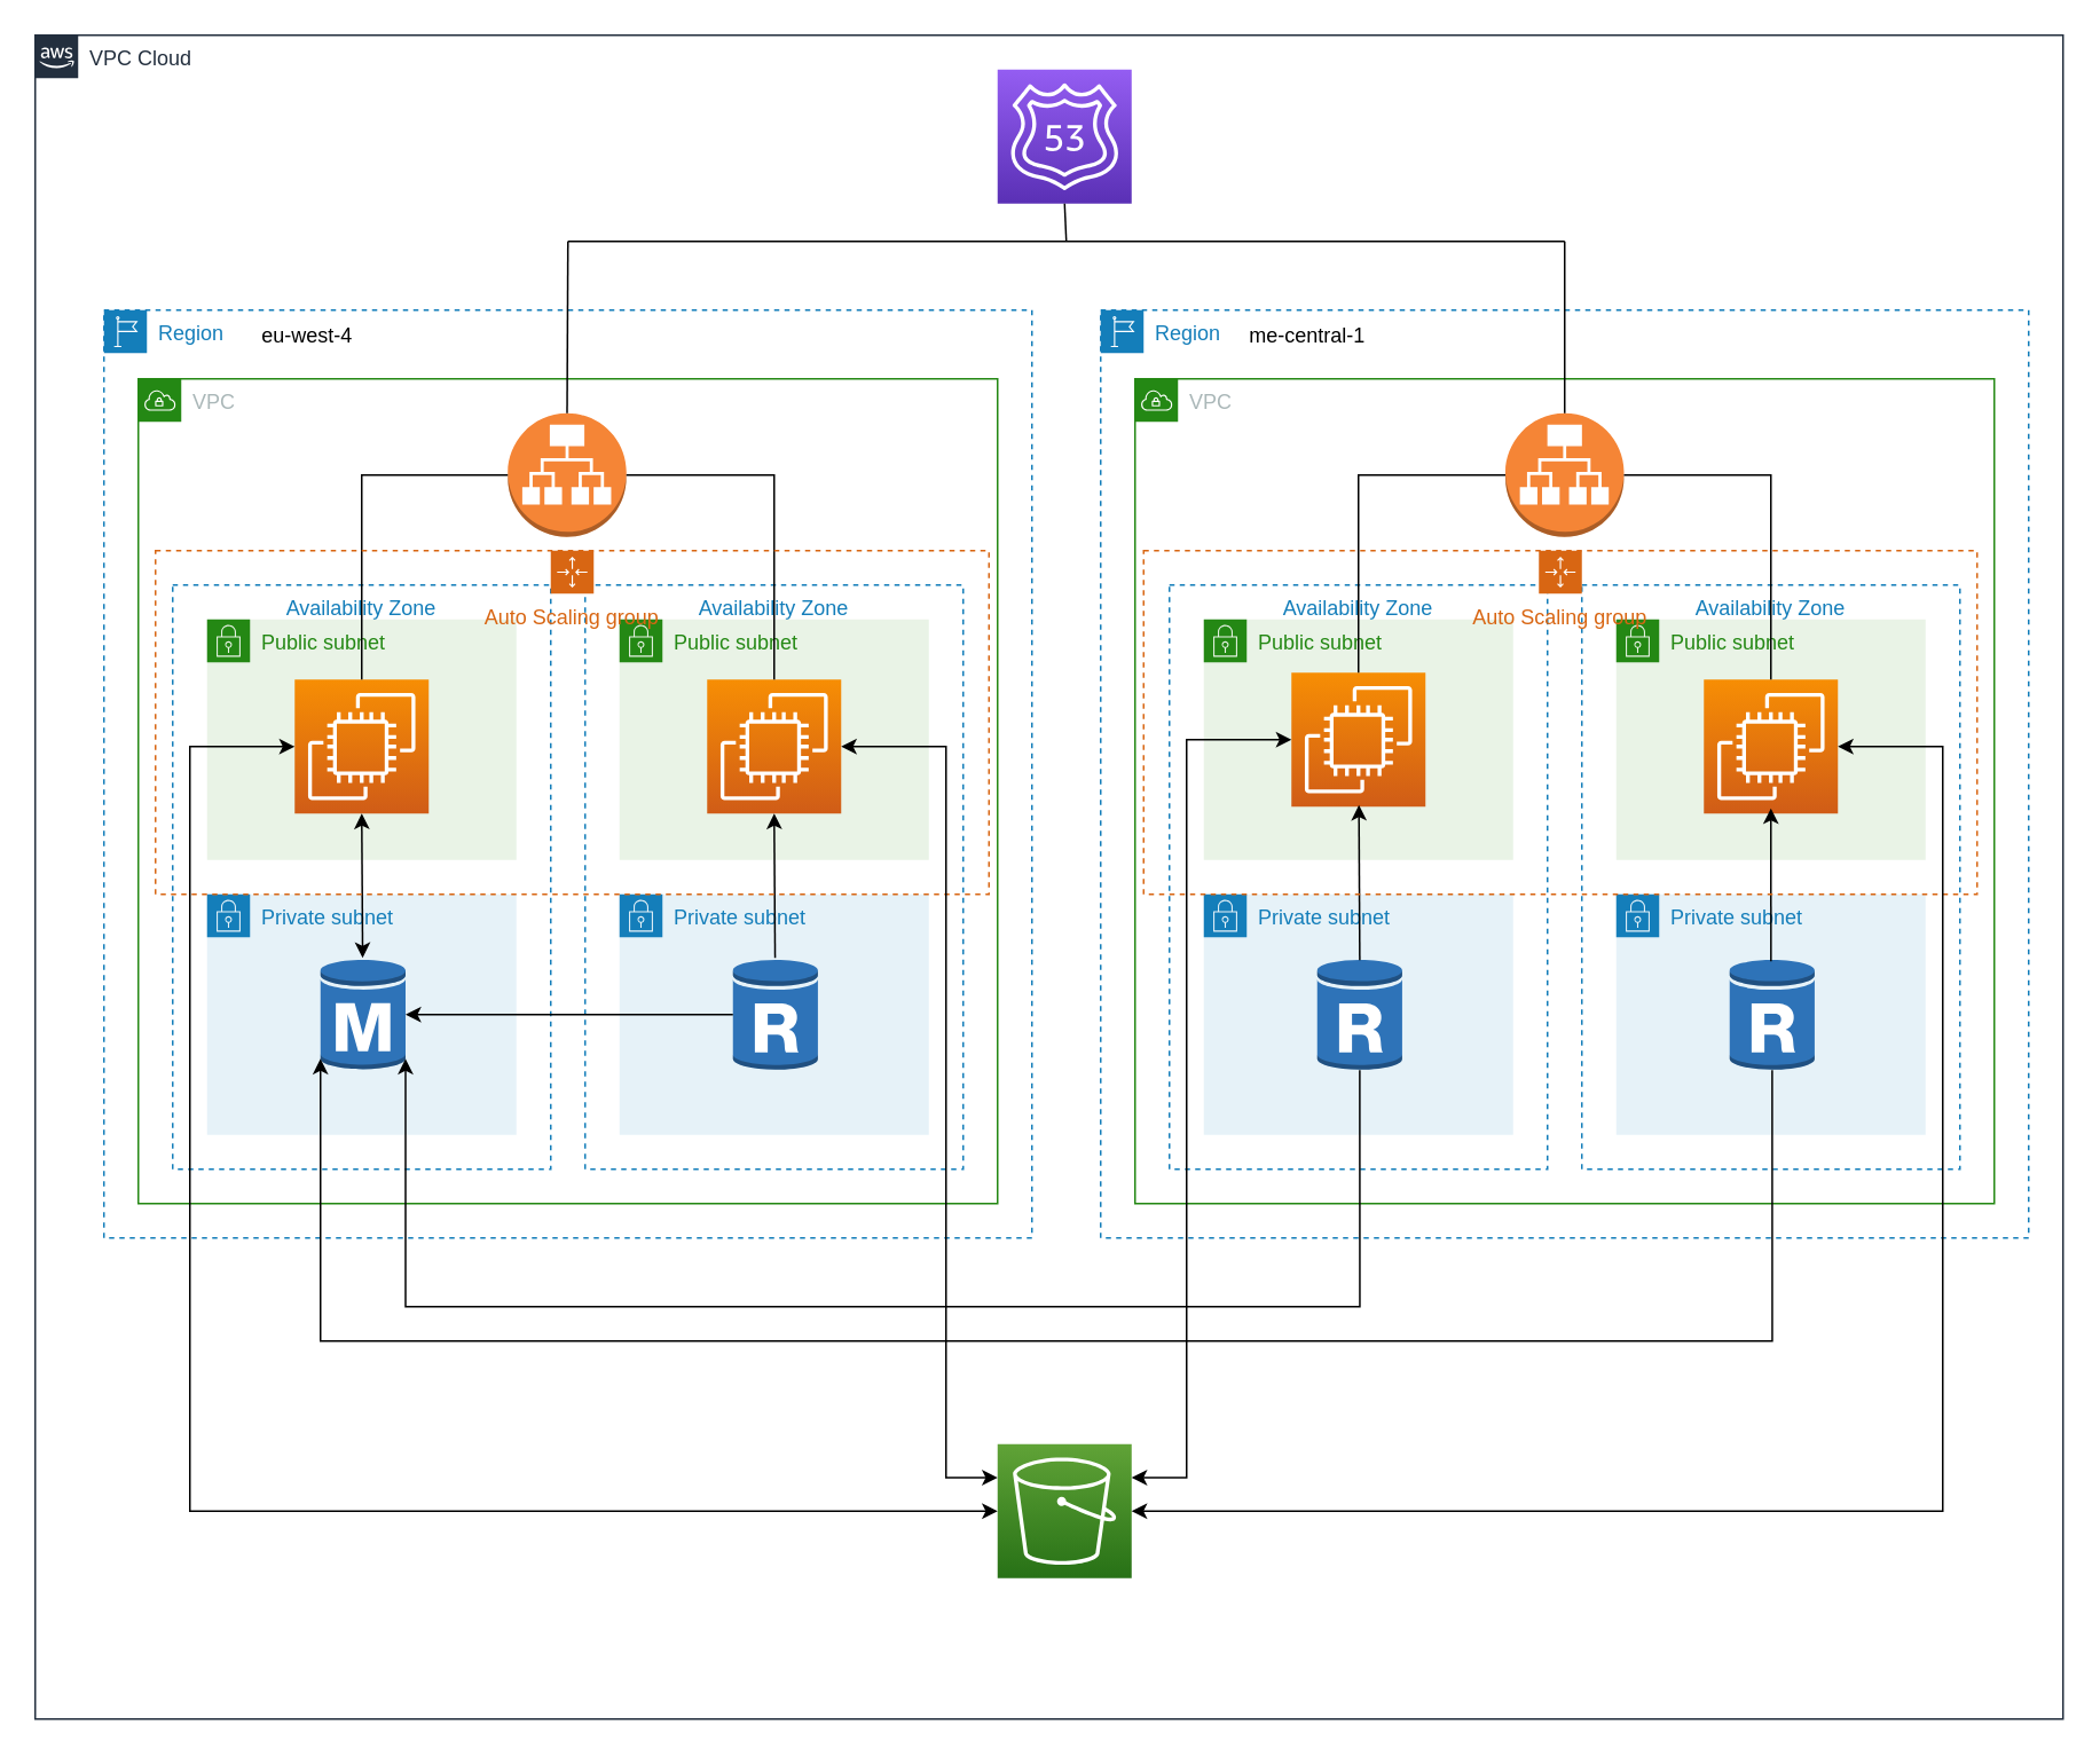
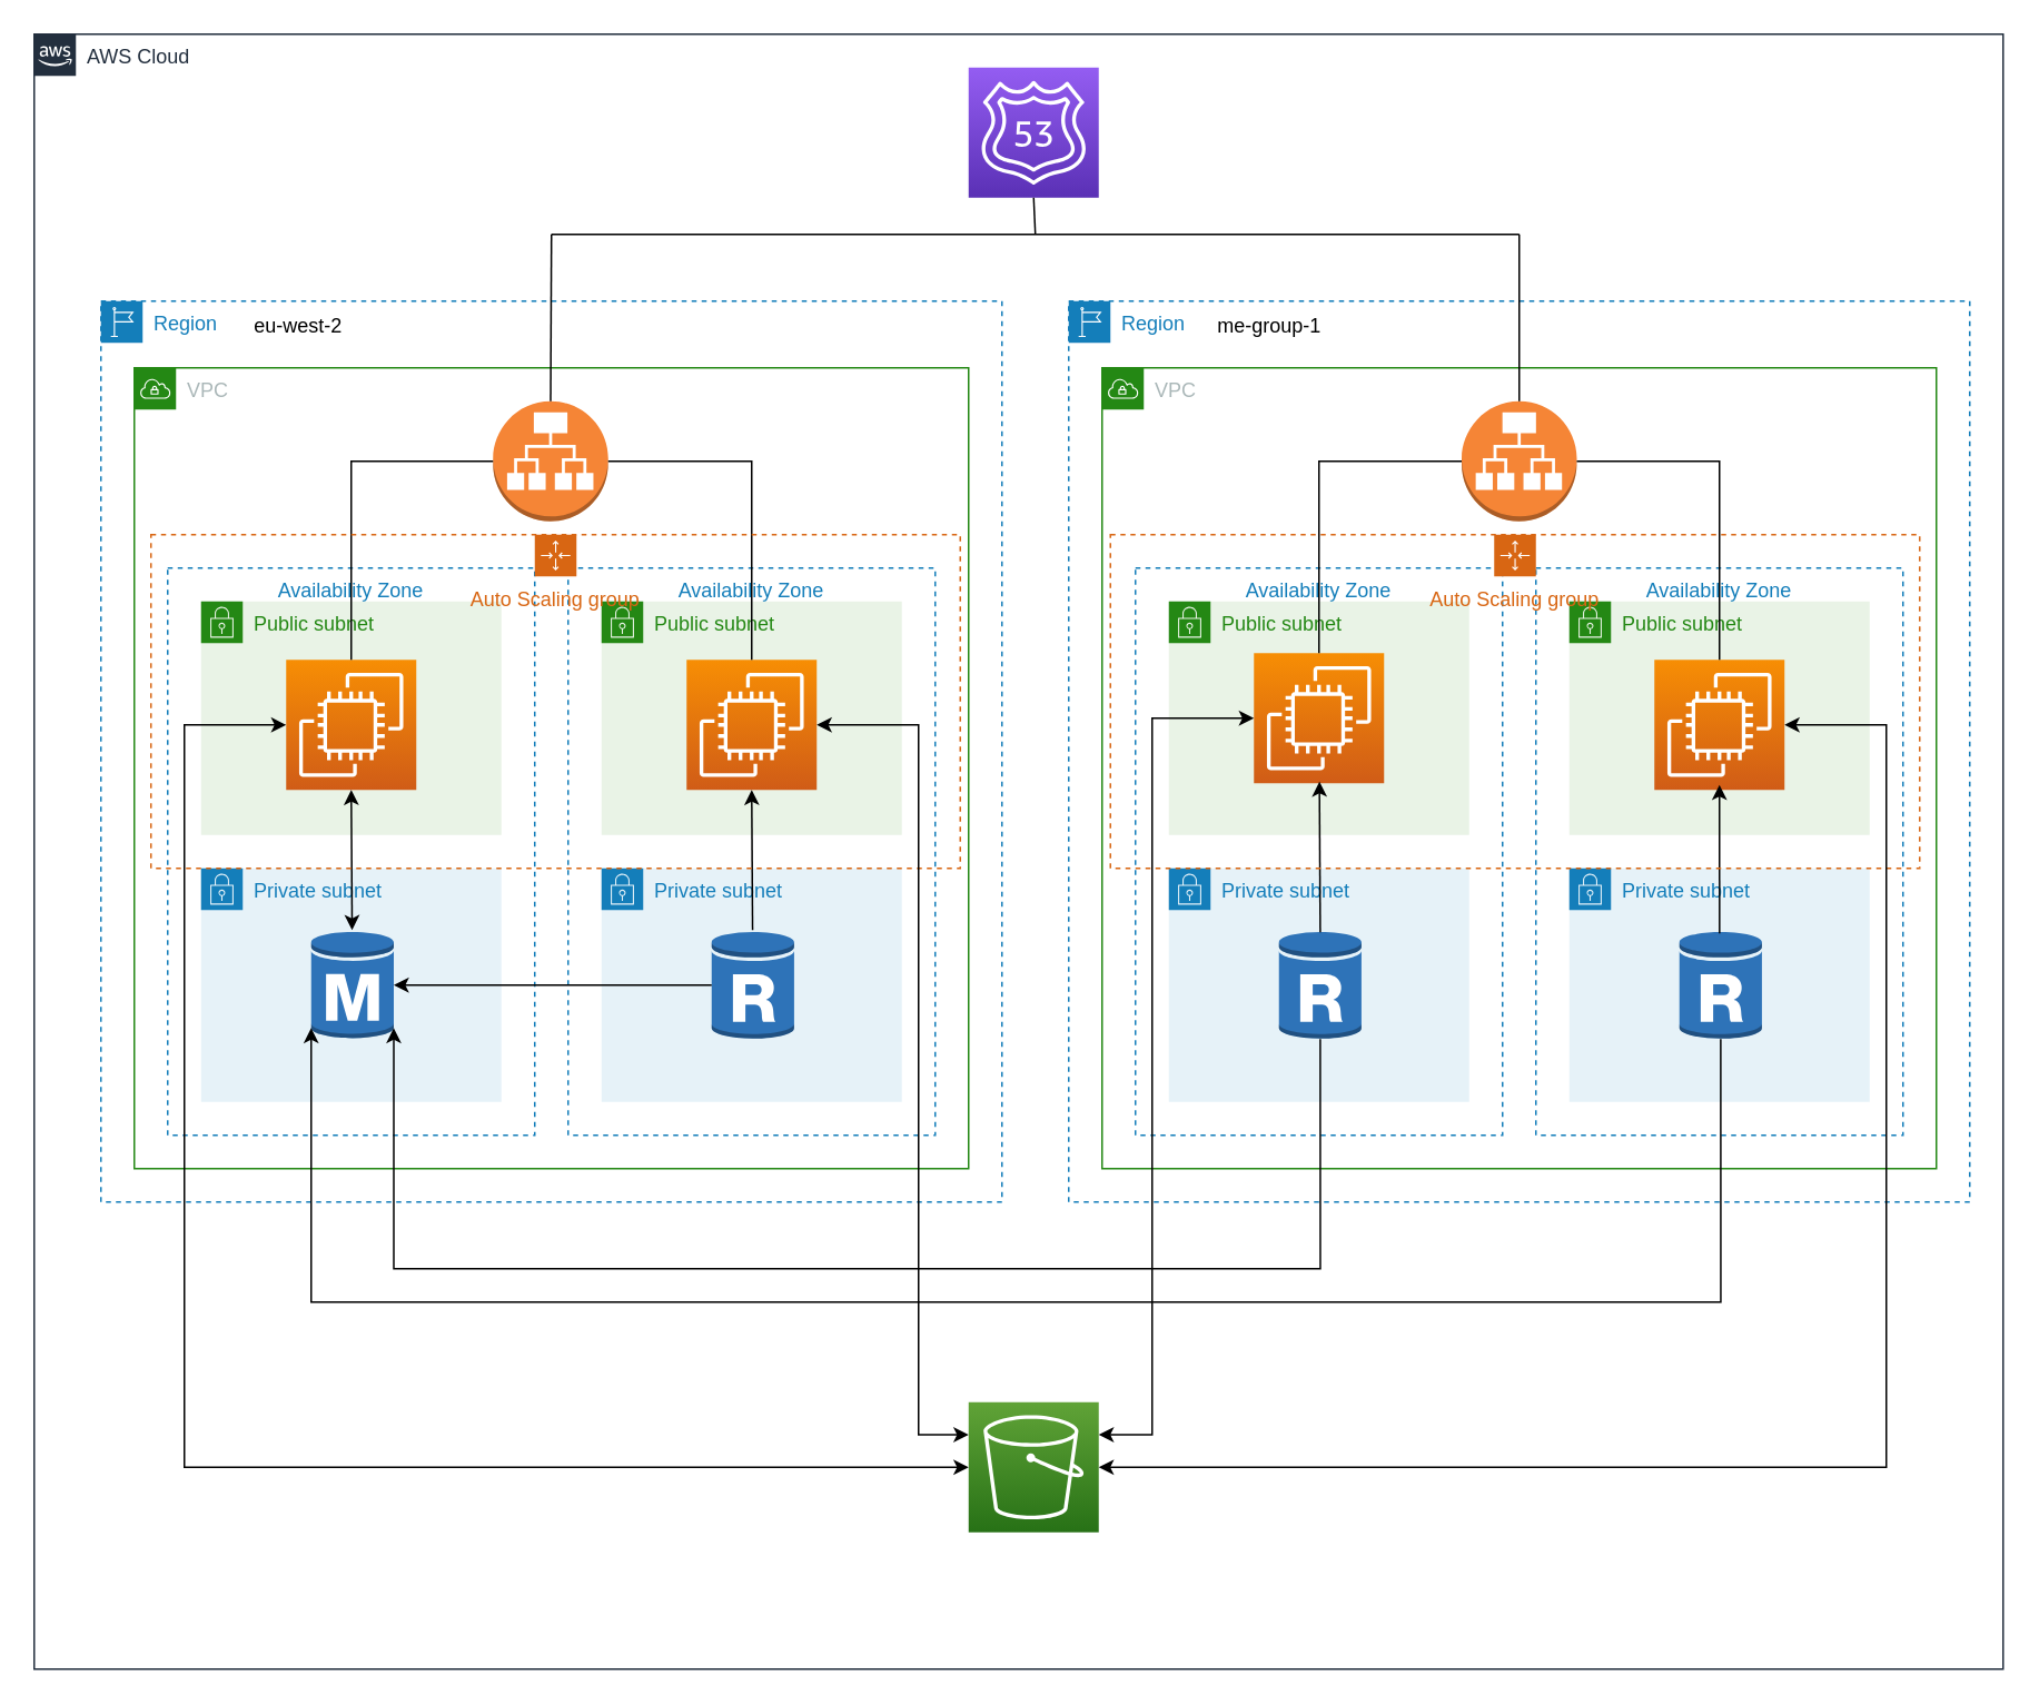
- <mxCell id="46" value="VPC Cloud" style="points=[[0,0],[0.25,0],[0.5,0],[0.75,0],[1,0],[1,0.25],[1,0.5],[1,0.75],[1,1],[0.75,1],[0.5,1],[0.25,1],[0,1],[0,0.75],[0,0.5],[0,0.25]];outlineConnect=0;gradientColor=none;html=1;whiteSpace=wrap;fontSize=12;fontStyle=0;container=1;pointerEvents=0;collapsible=0;recursiveResize=0;shape=mxgraph.aws4.group;grIcon=mxgraph.aws4.group_aws_cloud_alt;strokeColor=#232F3E;fillColor=none;verticalAlign=top;align=left;spacingLeft=30;fontColor=#232F3E;dashed=0;" parent="1" vertex="1"><mxGeometry width="1180" height="980" as="geometry" x="20" y="20" /></mxCell>
+ <mxCell id="46" value="AWS Cloud" style="points=[[0,0],[0.25,0],[0.5,0],[0.75,0],[1,0],[1,0.25],[1,0.5],[1,0.75],[1,1],[0.75,1],[0.5,1],[0.25,1],[0,1],[0,0.75],[0,0.5],[0,0.25]];outlineConnect=0;gradientColor=none;html=1;whiteSpace=wrap;fontSize=12;fontStyle=0;container=1;pointerEvents=0;collapsible=0;recursiveResize=0;shape=mxgraph.aws4.group;grIcon=mxgraph.aws4.group_aws_cloud_alt;strokeColor=#232F3E;fillColor=none;verticalAlign=top;align=left;spacingLeft=30;fontColor=#232F3E;dashed=0;" parent="1" vertex="1"><mxGeometry width="1180" height="980" as="geometry" x="20" y="20" /></mxCell>
- <mxCell id="21" value="eu-west-4" style="text;html=1;resizable=0;autosize=1;align=center;verticalAlign=middle;points=[];fillColor=none;strokeColor=none;rounded=0;" parent="3" vertex="1"><mxGeometry x="80" width="75" height="30" as="geometry" /></mxCell>
+ <mxCell id="21" value="eu-west-2" style="text;html=1;resizable=0;autosize=1;align=center;verticalAlign=middle;points=[];fillColor=none;strokeColor=none;rounded=0;" parent="3" vertex="1"><mxGeometry x="80" width="75" height="30" as="geometry" /></mxCell>
- <mxCell id="39" value="me-central-1" style="text;html=1;resizable=0;autosize=1;align=center;verticalAlign=middle;points=[];fillColor=none;strokeColor=none;rounded=0;" parent="22" vertex="1"><mxGeometry x="75" width="90" height="30" as="geometry" /></mxCell>
+ <mxCell id="39" value="me-group-1" style="text;html=1;resizable=0;autosize=1;align=center;verticalAlign=middle;points=[];fillColor=none;strokeColor=none;rounded=0;" parent="22" vertex="1"><mxGeometry x="75" width="90" height="30" as="geometry" /></mxCell>
